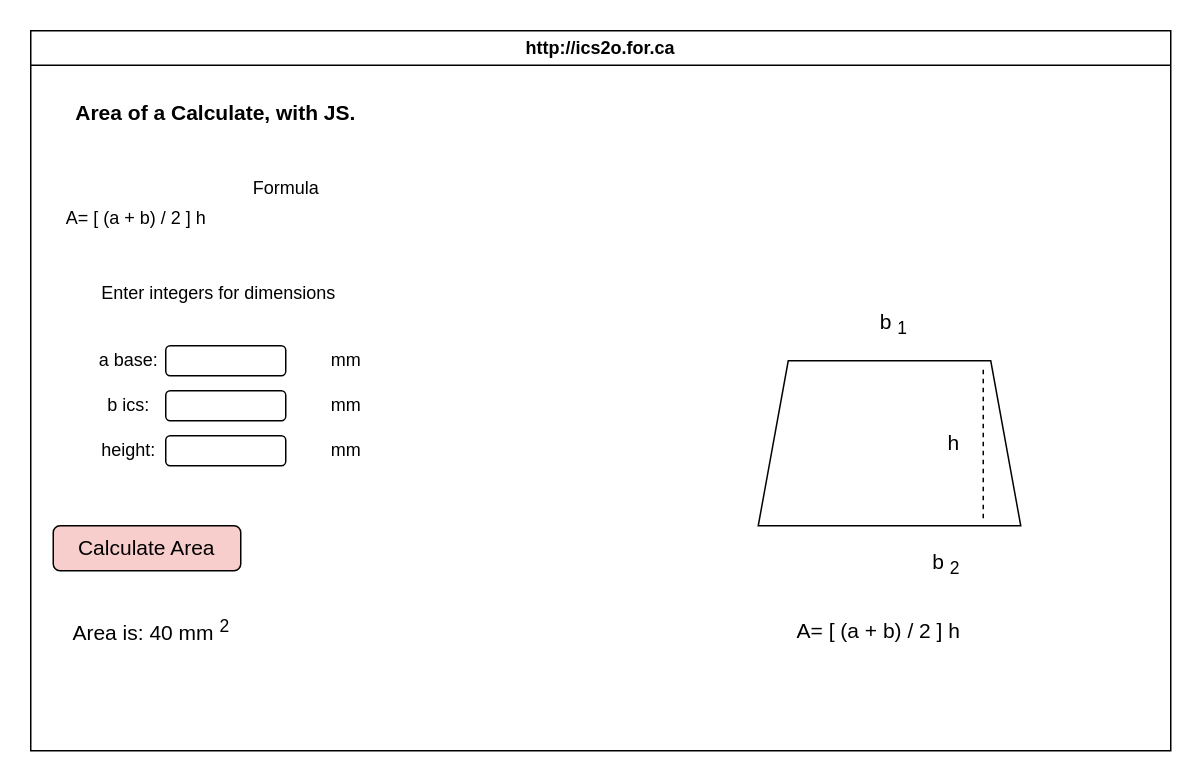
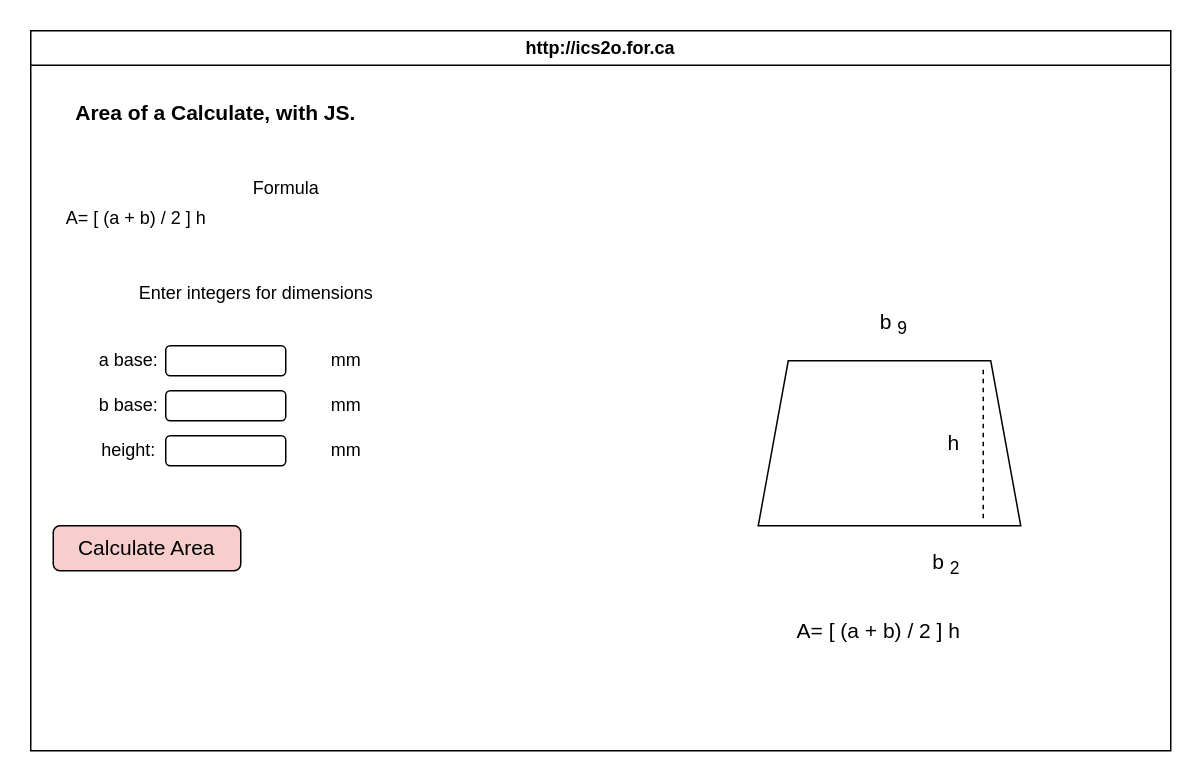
- <mxCell id="7" value="Enter integers for dimensions" style="text;html=1;align=center;verticalAlign=middle;resizable=0;points=[];autosize=1;strokeColor=none;fillColor=none;" vertex="1" parent="2"><mxGeometry x="35" y="160" width="180" height="30" as="geometry" /></mxCell>
+ <mxCell id="7" value="Enter integers for dimensions" style="text;html=1;align=center;verticalAlign=middle;resizable=0;points=[];autosize=1;strokeColor=none;fillColor=none;" vertex="1" parent="2"><mxGeometry x="60" y="160" width="180" height="30" as="geometry" /></mxCell>
- <mxCell id="18" value="b &lt;sub&gt;1&lt;/sub&gt;" style="text;html=1;align=center;verticalAlign=middle;resizable=0;points=[];autosize=1;strokeColor=none;fillColor=none;fontSize=14;" vertex="1" parent="2"><mxGeometry x="555" y="180" width="40" height="30" as="geometry" /></mxCell>
+ <mxCell id="18" value="b &lt;sub&gt;9&lt;/sub&gt;" style="text;html=1;align=center;verticalAlign=middle;resizable=0;points=[];autosize=1;strokeColor=none;fillColor=none;fontSize=14;" vertex="1" parent="2"><mxGeometry x="555" y="180" width="40" height="30" as="geometry" /></mxCell>
- <mxCell id="22" value="b ics:" style="text;html=1;align=center;verticalAlign=middle;resizable=0;points=[];autosize=1;strokeColor=none;fillColor=none;" vertex="1" parent="1"><mxGeometry x="55" y="255" width="60" height="30" as="geometry" /></mxCell>
+ <mxCell id="22" value="b base:" style="text;html=1;align=center;verticalAlign=middle;resizable=0;points=[];autosize=1;strokeColor=none;fillColor=none;" vertex="1" parent="1"><mxGeometry x="55" y="255" width="60" height="30" as="geometry" /></mxCell>
- <mxCell id="15" value="Area is: 40 mm &lt;sup&gt;2&lt;/sup&gt;" style="text;html=1;align=center;verticalAlign=middle;resizable=0;points=[];autosize=1;strokeColor=none;fillColor=none;fontSize=14;" vertex="1" parent="2"><mxGeometry x="15" y="385" width="130" height="30" as="geometry" /></mxCell>
